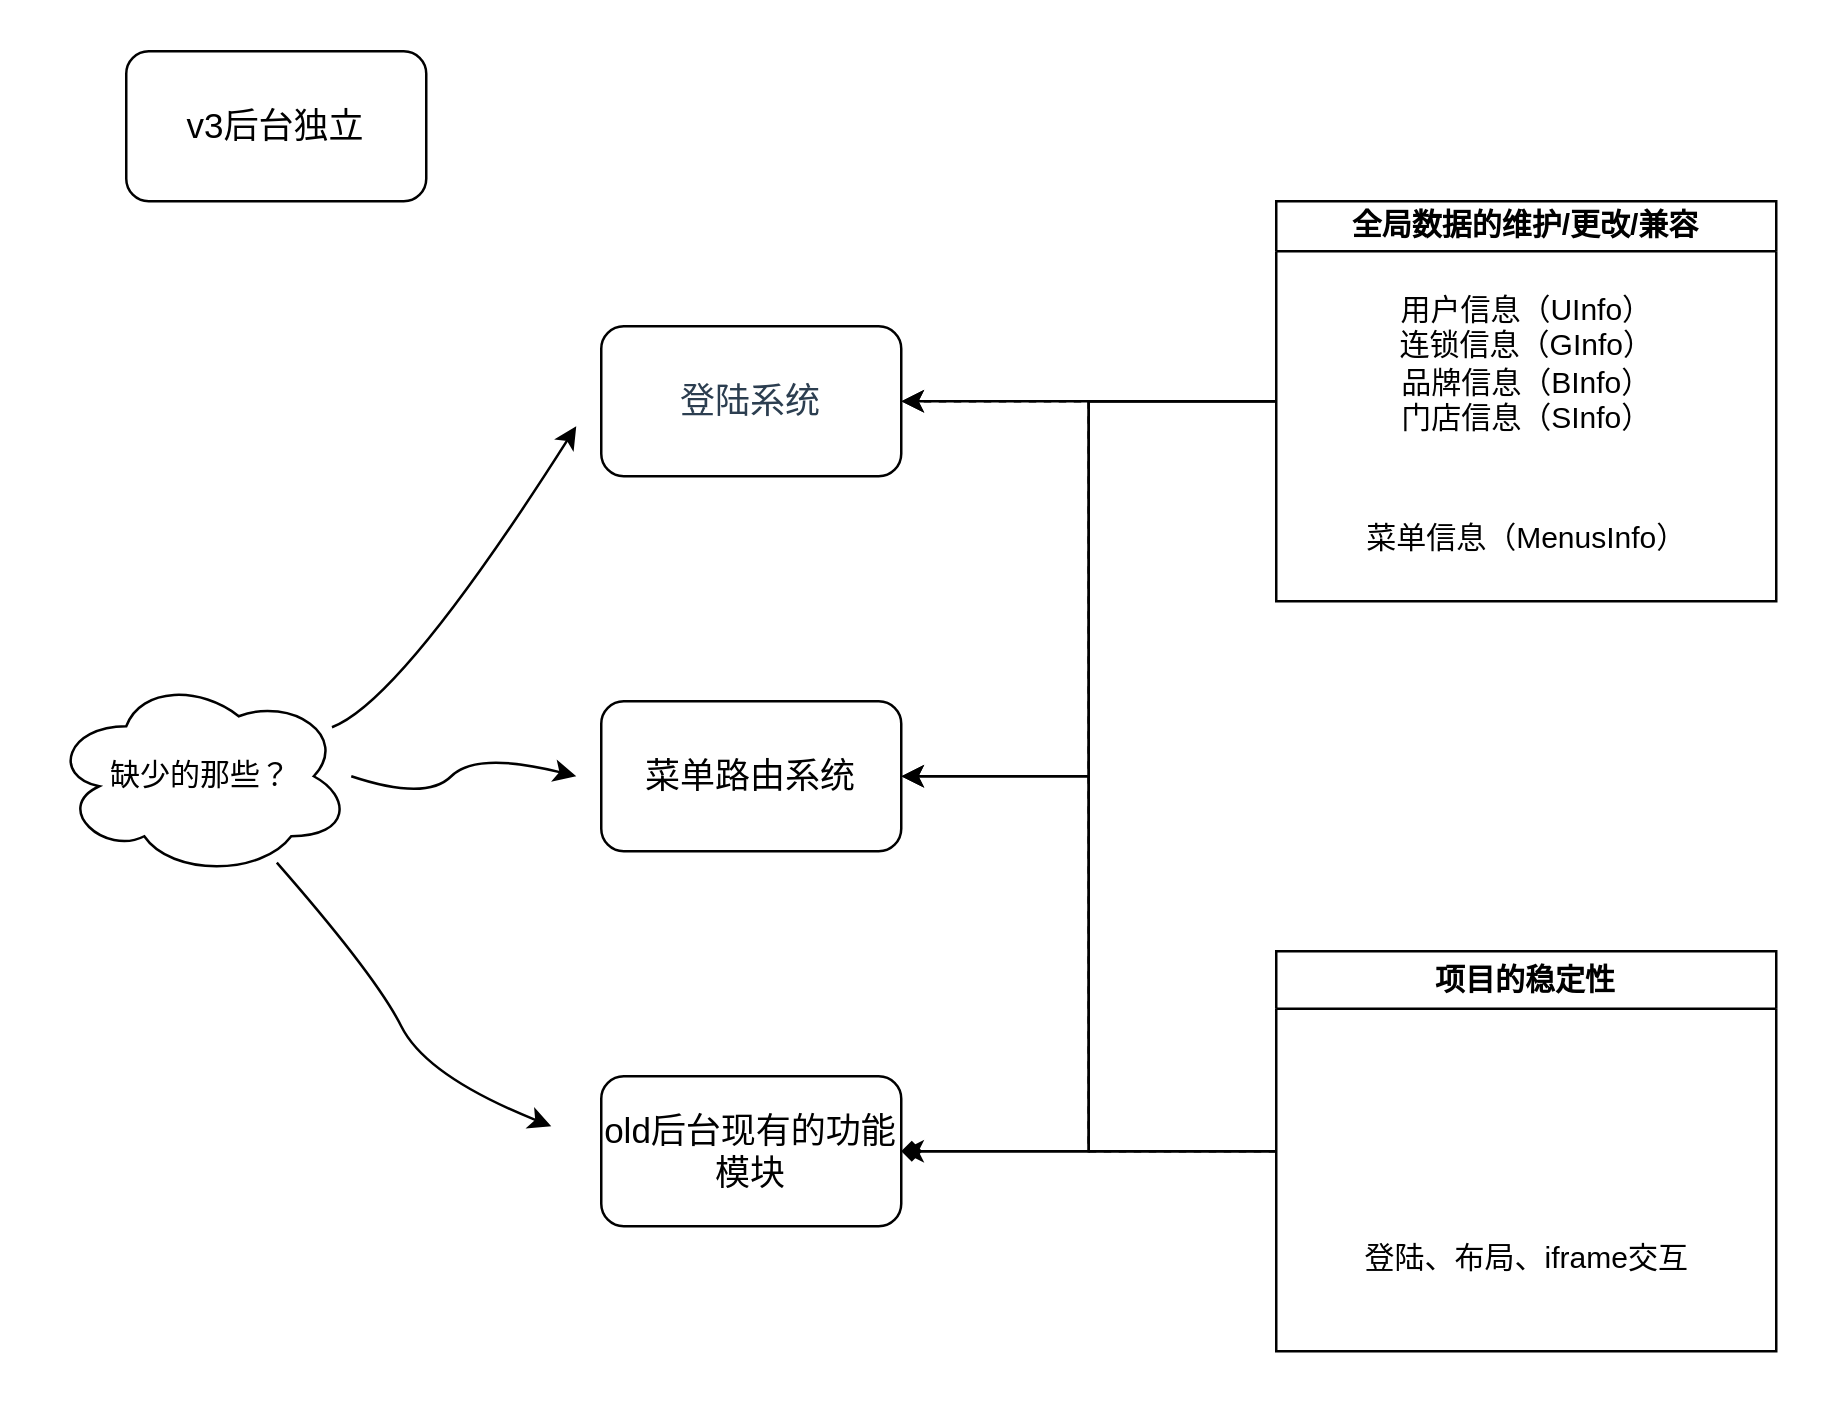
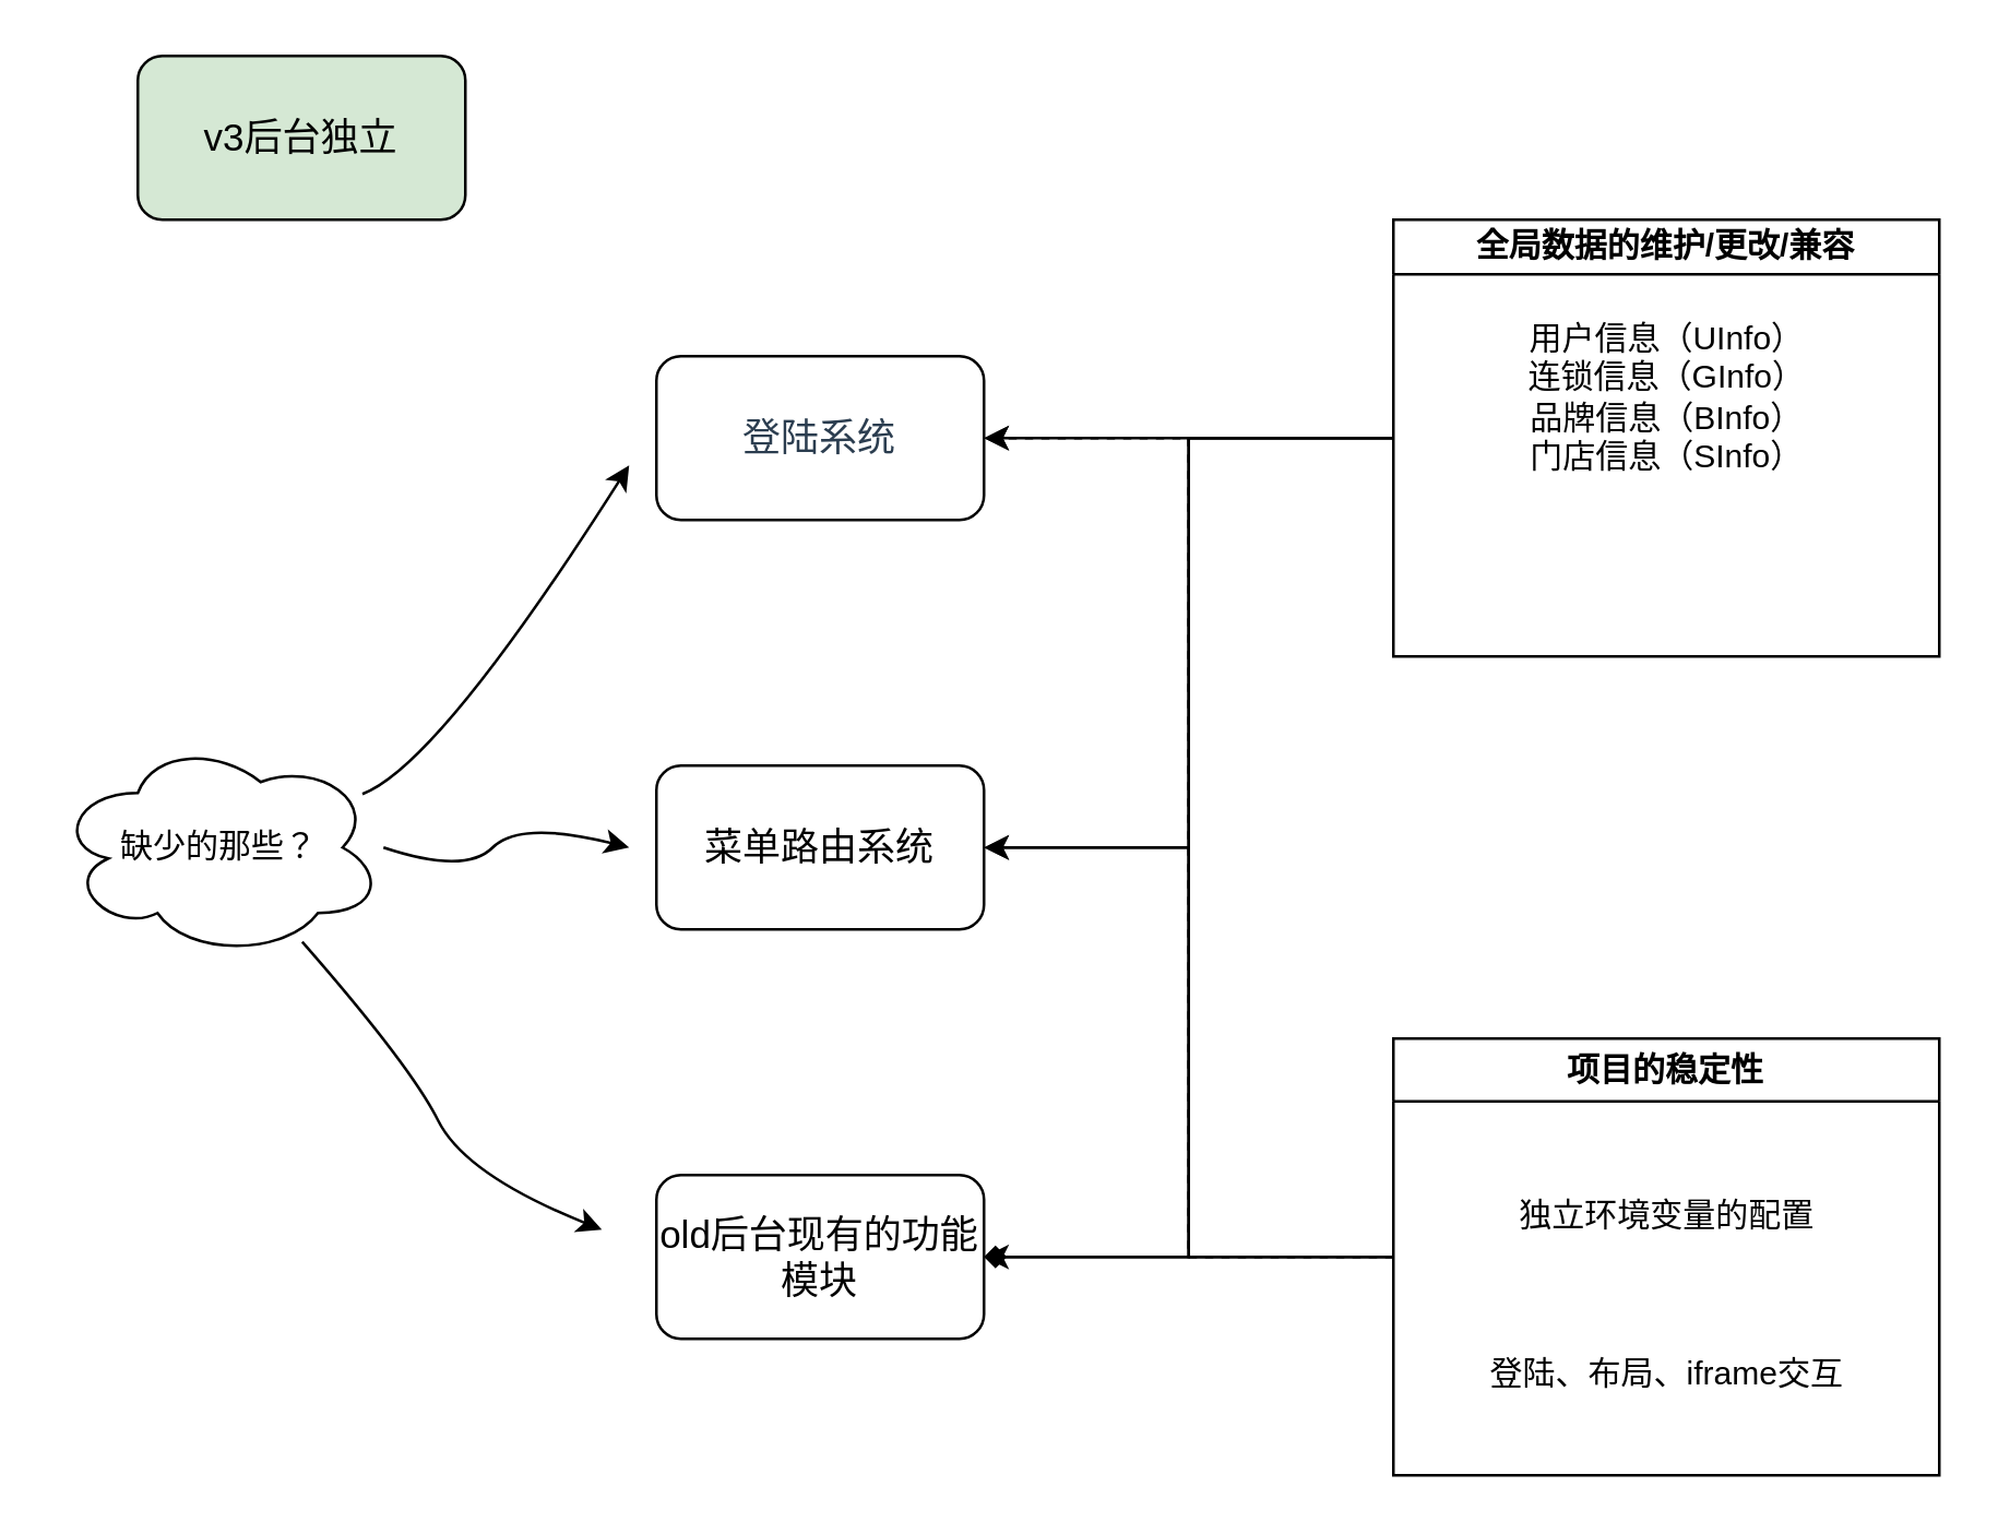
- <mxCell id="2" value="v3后台独立" style="rounded=1;whiteSpace=wrap;html=1;fontSize=14;" vertex="1" parent="1"><mxGeometry x="50" y="20" width="120" height="60" as="geometry" /></mxCell>
+ <mxCell id="2" value="v3后台独立" style="rounded=1;whiteSpace=wrap;html=1;fontSize=14;fillColor=#d5e8d4;" vertex="1" parent="1"><mxGeometry x="50" y="20" width="120" height="60" as="geometry" /></mxCell>
- <mxCell id="12" value="菜单信息（MenusInfo&lt;span style=&quot;background-color: initial;&quot;&gt;）&lt;/span&gt;" style="text;html=1;align=center;verticalAlign=middle;resizable=0;points=[];autosize=1;strokeColor=none;fillColor=none;" vertex="1" parent="10"><mxGeometry x="25" y="120" width="150" height="30" as="geometry" /></mxCell>
+ <mxCell id="17" value="独立环境变量的配置" style="text;html=1;align=center;verticalAlign=middle;resizable=0;points=[];autosize=1;strokeColor=none;fillColor=none;" vertex="1" parent="16"><mxGeometry x="35" y="50" width="130" height="30" as="geometry" /></mxCell>
